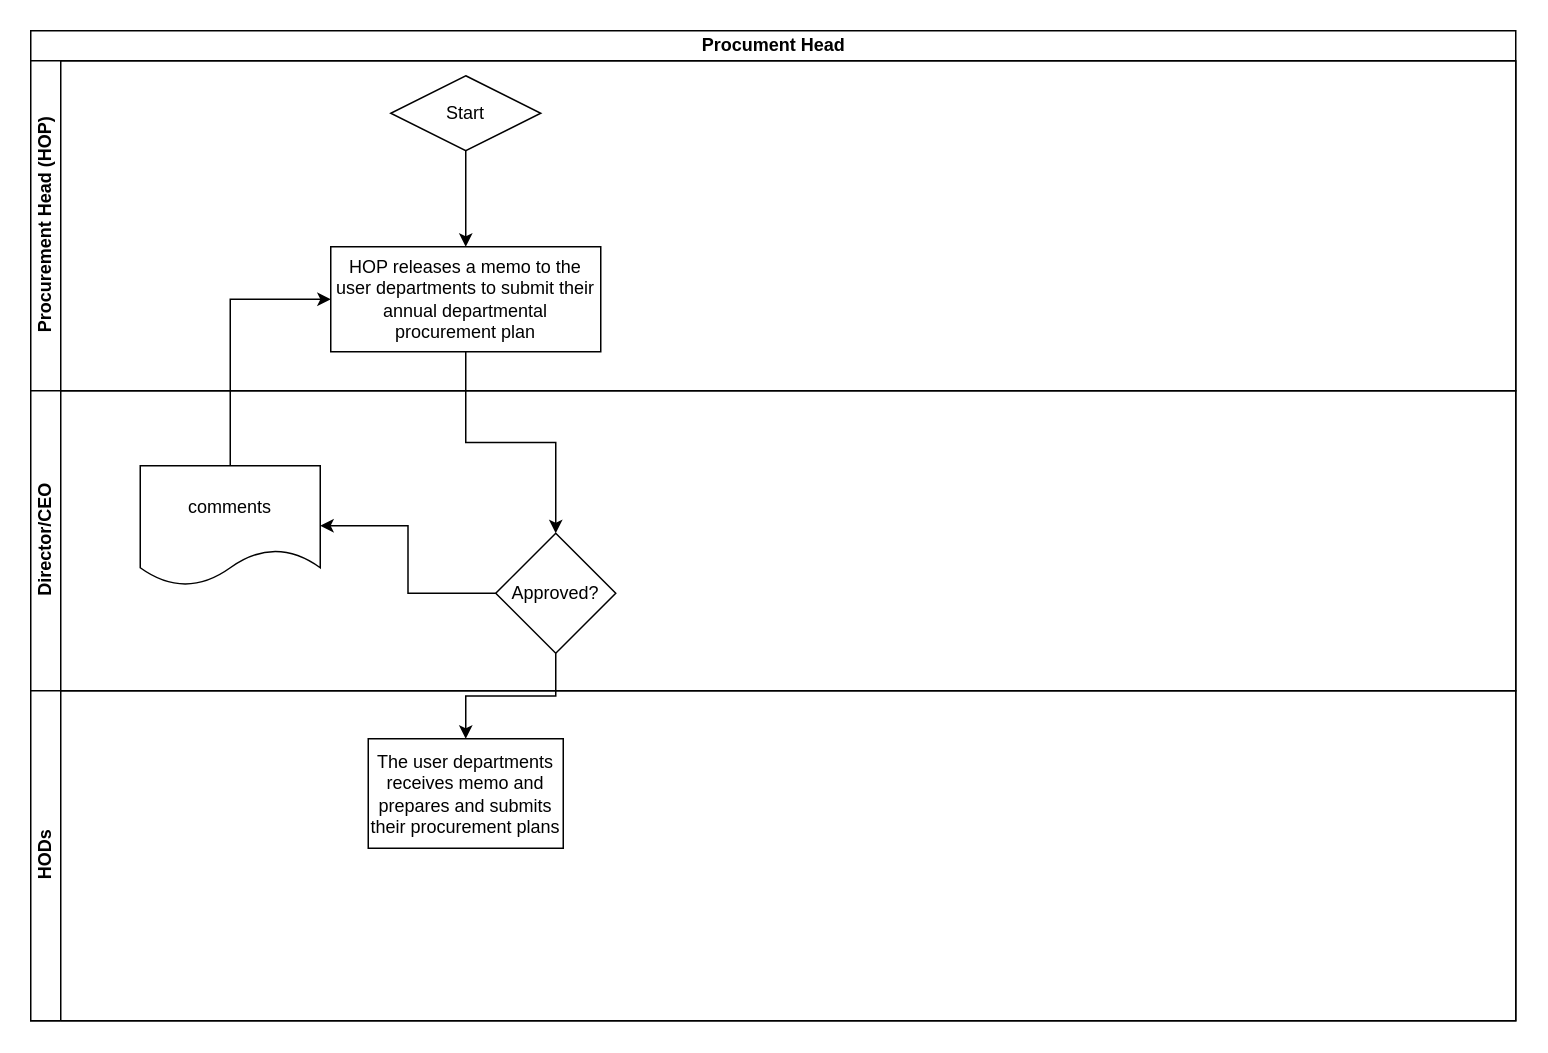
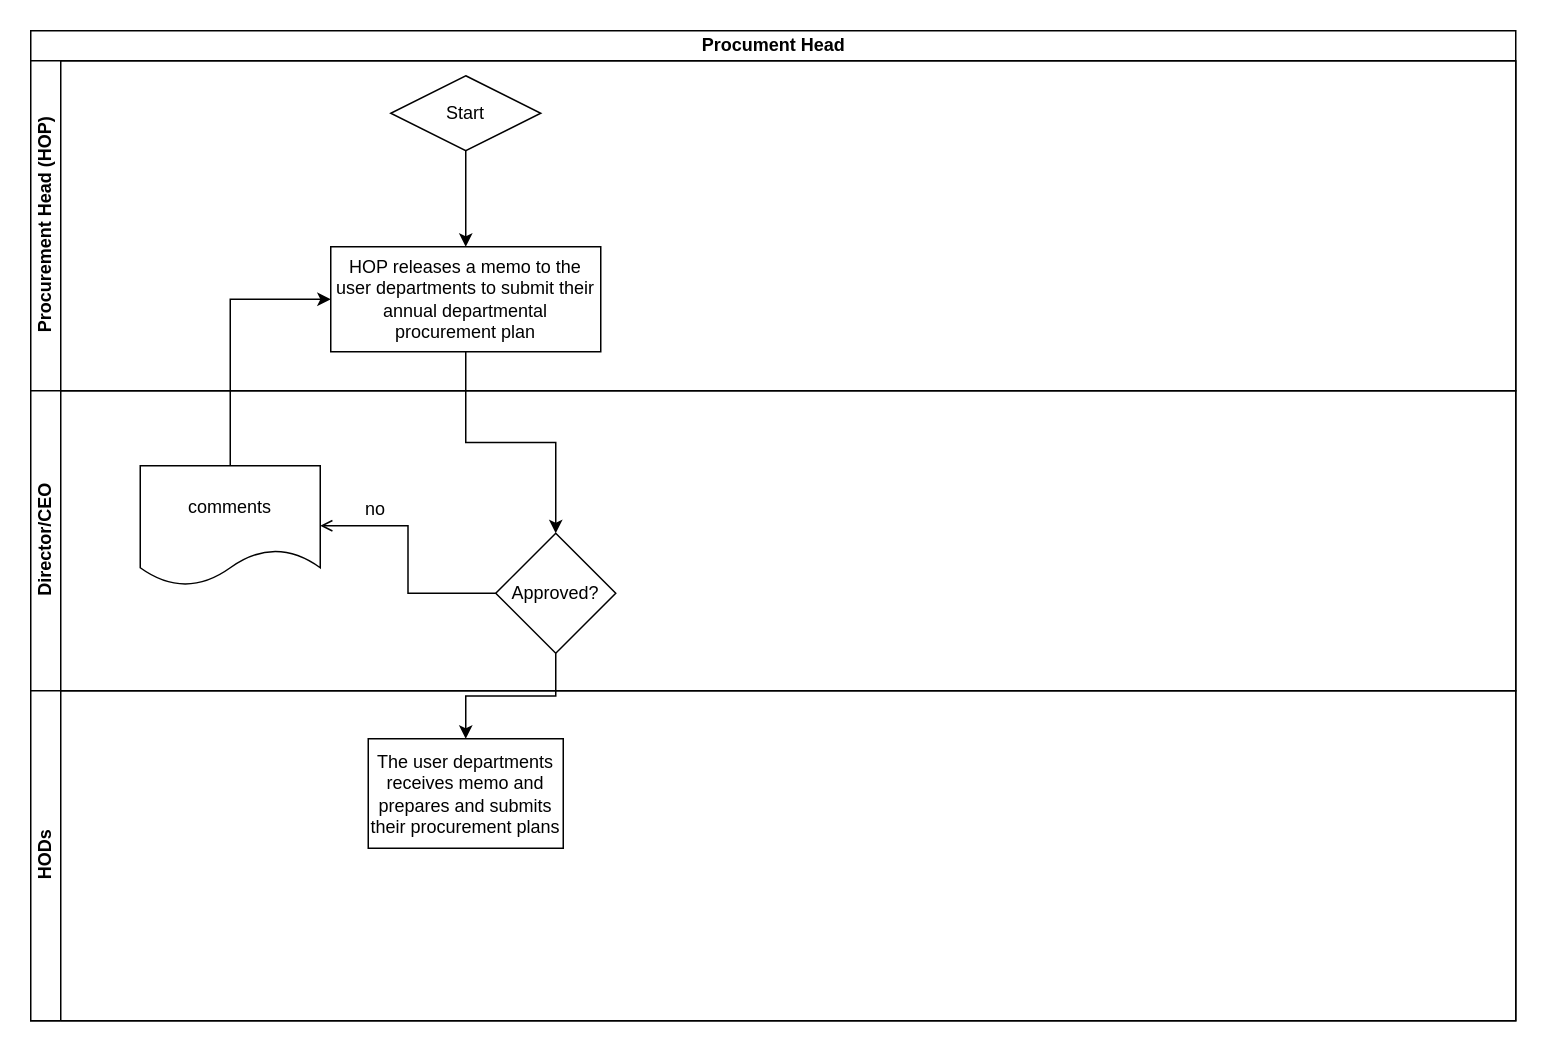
+ <mxCell id="12" value="no" style="text;html=1;strokeColor=none;fillColor=none;align=center;verticalAlign=middle;whiteSpace=wrap;rounded=0;" vertex="1" parent="8"><mxGeometry x="210" y="69" width="40" height="20" as="geometry" /></mxCell>
- <mxCell id="11" value="" style="edgeStyle=orthogonalEdgeStyle;rounded=0;orthogonalLoop=1;jettySize=auto;html=1;" edge="1" parent="8" source="9" target="10"><mxGeometry relative="1" as="geometry" /></mxCell>
+ <mxCell id="11" value="" style="edgeStyle=orthogonalEdgeStyle;rounded=0;orthogonalLoop=1;jettySize=auto;html=1;endArrow=open;" edge="1" parent="8" source="9" target="10"><mxGeometry relative="1" as="geometry" /></mxCell>
